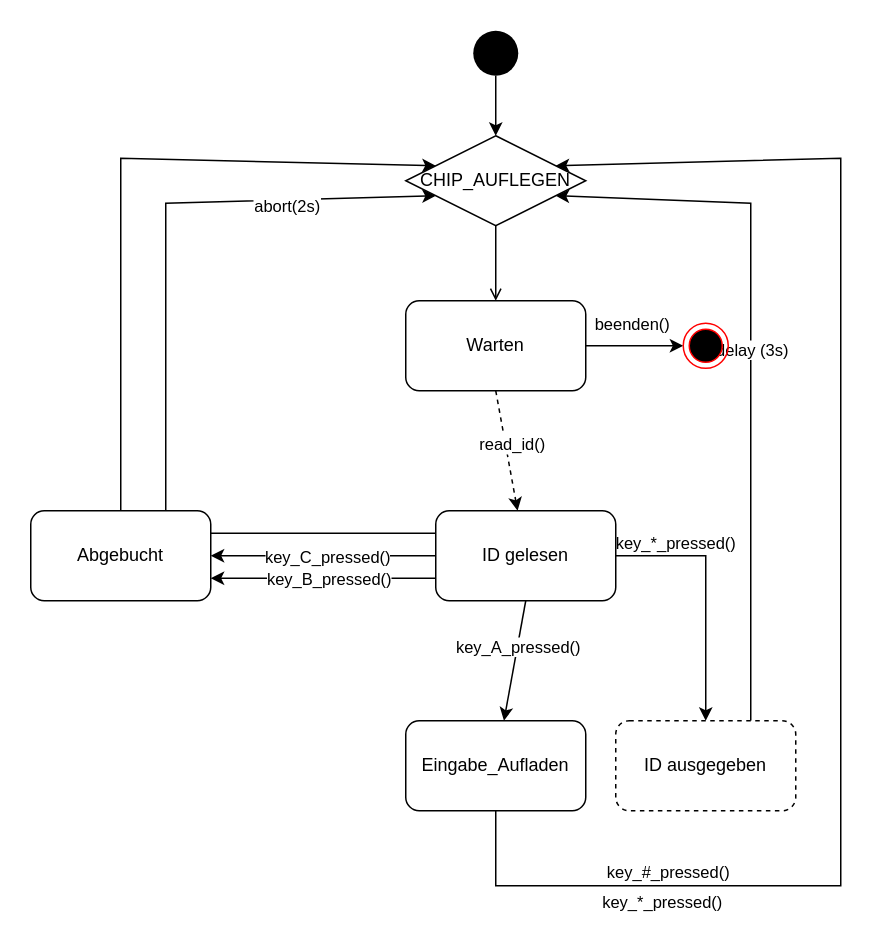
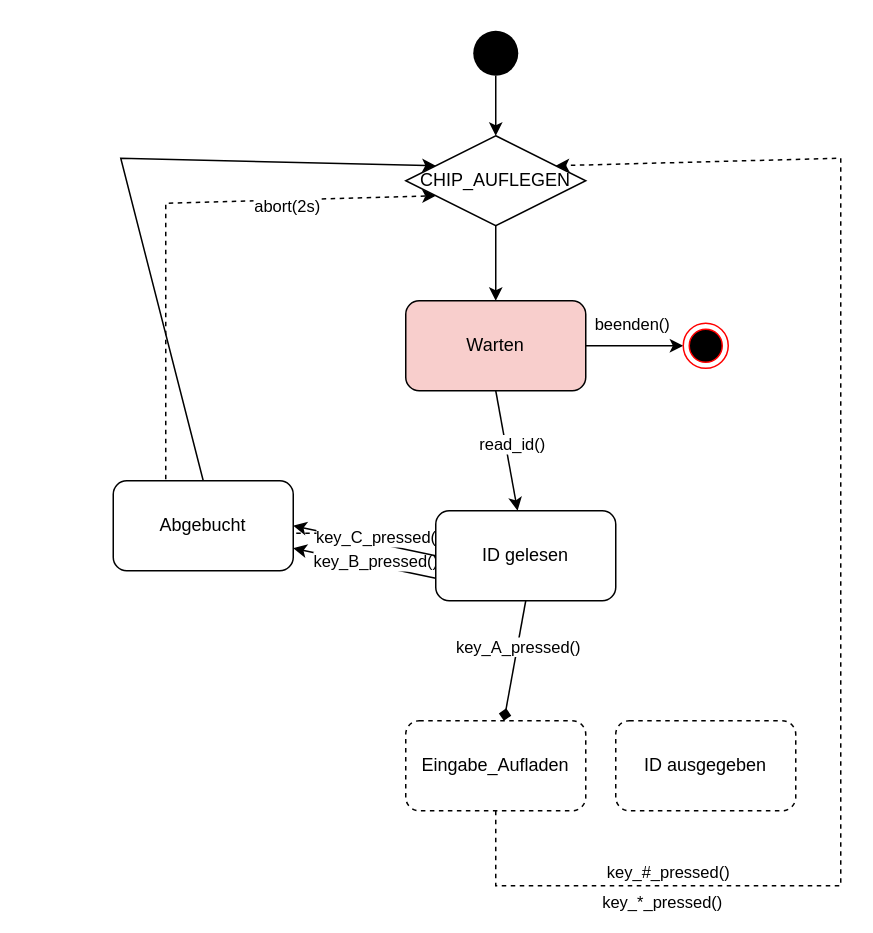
- <mxCell id="13" style="edgeStyle=none;rounded=0;orthogonalLoop=1;jettySize=auto;html=1;exitX=0;exitY=0.25;exitDx=0;exitDy=0;entryX=0;entryY=0.75;entryDx=0;entryDy=0;" parent="1" source="19" target="31" edge="1"><mxGeometry relative="1" as="geometry"><Array as="points"><mxPoint x="110" y="355" /><mxPoint x="110" y="135" /></Array></mxGeometry></mxCell>
+ <mxCell id="13" style="edgeStyle=none;rounded=0;orthogonalLoop=1;jettySize=auto;html=1;exitX=0;exitY=0.25;exitDx=0;exitDy=0;entryX=0;entryY=0.75;entryDx=0;entryDy=0;dashed=1;" parent="1" source="19" target="31" edge="1"><mxGeometry relative="1" as="geometry"><Array as="points"><mxPoint x="110" y="355" /><mxPoint x="110" y="135" /></Array></mxGeometry></mxCell>
- <mxCell id="30" style="edgeStyle=orthogonalEdgeStyle;rounded=0;orthogonalLoop=1;jettySize=auto;html=1;exitX=0.5;exitY=1;exitDx=0;exitDy=0;entryX=0.5;entryY=0;entryDx=0;entryDy=0;endArrow=open;" edge="1" parent="1" source="31" target="8"><mxGeometry relative="1" as="geometry" /></mxCell>
+ <mxCell id="30" style="edgeStyle=orthogonalEdgeStyle;rounded=0;orthogonalLoop=1;jettySize=auto;html=1;exitX=0.5;exitY=1;exitDx=0;exitDy=0;entryX=0.5;entryY=0;entryDx=0;entryDy=0;" edge="1" parent="1" source="31" target="8"><mxGeometry relative="1" as="geometry" /></mxCell>
- <mxCell id="8" value="Warten" style="rounded=1;whiteSpace=wrap;html=1;" parent="1" vertex="1"><mxGeometry x="270" y="200" width="120" height="60" as="geometry" /></mxCell>
+ <mxCell id="8" value="Warten" style="rounded=1;whiteSpace=wrap;html=1;fillColor=#f8cecc;" parent="1" vertex="1"><mxGeometry x="270" y="200" width="120" height="60" as="geometry" /></mxCell>
- <mxCell id="23" style="edgeStyle=none;rounded=0;orthogonalLoop=1;jettySize=auto;html=1;exitX=0.75;exitY=0;exitDx=0;exitDy=0;entryX=1;entryY=0.75;entryDx=0;entryDy=0;" parent="1" source="25" target="31" edge="1"><mxGeometry relative="1" as="geometry"><Array as="points"><mxPoint x="500" y="135" /></Array></mxGeometry></mxCell>
- <mxCell id="24" value="delay (3s)" style="edgeLabel;html=1;align=center;verticalAlign=middle;resizable=0;points=[];" parent="23" vertex="1" connectable="0"><mxGeometry x="0.353" y="-3" relative="1" as="geometry"><mxPoint x="-3" y="73.1" as="offset" /></mxGeometry></mxCell>
- <mxCell id="2" style="rounded=0;orthogonalLoop=1;jettySize=auto;html=1;exitX=0.5;exitY=1;exitDx=0;exitDy=0;dashed=1;" parent="1" source="8" target="19" edge="1"><mxGeometry relative="1" as="geometry" /></mxCell>
+ <mxCell id="2" style="rounded=0;orthogonalLoop=1;jettySize=auto;html=1;exitX=0.5;exitY=1;exitDx=0;exitDy=0;" parent="1" source="8" target="19" edge="1"><mxGeometry relative="1" as="geometry" /></mxCell>
- <mxCell id="27" value="Abgebucht" style="rounded=1;whiteSpace=wrap;html=1;" parent="1" vertex="1"><mxGeometry x="20" y="340" width="120" height="60" as="geometry" /></mxCell>
+ <mxCell id="27" value="Abgebucht" style="rounded=1;whiteSpace=wrap;html=1;" parent="1" vertex="1"><mxGeometry x="75" y="320" width="120" height="60" as="geometry" /></mxCell>
- <mxCell id="4" style="edgeStyle=none;rounded=0;orthogonalLoop=1;jettySize=auto;html=1;exitX=1;exitY=0.5;exitDx=0;exitDy=0;entryX=0.5;entryY=0;entryDx=0;entryDy=0;" parent="1" source="19" target="25" edge="1"><mxGeometry relative="1" as="geometry"><mxPoint x="500" y="340" as="targetPoint" /><Array as="points"><mxPoint x="470" y="370" /></Array></mxGeometry></mxCell>
- <mxCell id="5" value="key_*_pressed()" style="edgeLabel;html=1;align=center;verticalAlign=middle;resizable=0;points=[];" parent="4" vertex="1" connectable="0"><mxGeometry x="-0.269" y="-1" relative="1" as="geometry"><mxPoint x="-19.66" y="-11.0" as="offset" /></mxGeometry></mxCell>
- <mxCell id="20" style="edgeStyle=none;rounded=0;orthogonalLoop=1;jettySize=auto;html=1;exitX=0.5;exitY=1;exitDx=0;exitDy=0;entryX=1;entryY=0.25;entryDx=0;entryDy=0;" parent="1" source="22" target="31" edge="1"><mxGeometry relative="1" as="geometry"><mxPoint x="390" y="230" as="targetPoint" /><Array as="points"><mxPoint x="330" y="590" /><mxPoint x="560" y="590" /><mxPoint x="560" y="105" /></Array></mxGeometry></mxCell>
+ <mxCell id="20" style="edgeStyle=none;rounded=0;orthogonalLoop=1;jettySize=auto;html=1;exitX=0.5;exitY=1;exitDx=0;exitDy=0;entryX=1;entryY=0.25;entryDx=0;entryDy=0;dashed=1;" parent="1" source="22" target="31" edge="1"><mxGeometry relative="1" as="geometry"><mxPoint x="390" y="230" as="targetPoint" /><Array as="points"><mxPoint x="330" y="590" /><mxPoint x="560" y="590" /><mxPoint x="560" y="105" /></Array></mxGeometry></mxCell>
- <mxCell id="11" style="edgeStyle=none;rounded=0;orthogonalLoop=1;jettySize=auto;html=1;exitX=0.5;exitY=1;exitDx=0;exitDy=0;" parent="1" source="19" target="22" edge="1"><mxGeometry relative="1" as="geometry" /></mxCell>
+ <mxCell id="11" style="edgeStyle=none;rounded=0;orthogonalLoop=1;jettySize=auto;html=1;exitX=0.5;exitY=1;exitDx=0;exitDy=0;endArrow=diamond;" parent="1" source="19" target="22" edge="1"><mxGeometry relative="1" as="geometry" /></mxCell>
- <mxCell id="22" value="Eingabe_Aufladen" style="rounded=1;whiteSpace=wrap;html=1;" parent="1" vertex="1"><mxGeometry x="270" y="480" width="120" height="60" as="geometry" /></mxCell>
+ <mxCell id="22" value="Eingabe_Aufladen" style="rounded=1;whiteSpace=wrap;html=1;dashed=1;" parent="1" vertex="1"><mxGeometry x="270" y="480" width="120" height="60" as="geometry" /></mxCell>
